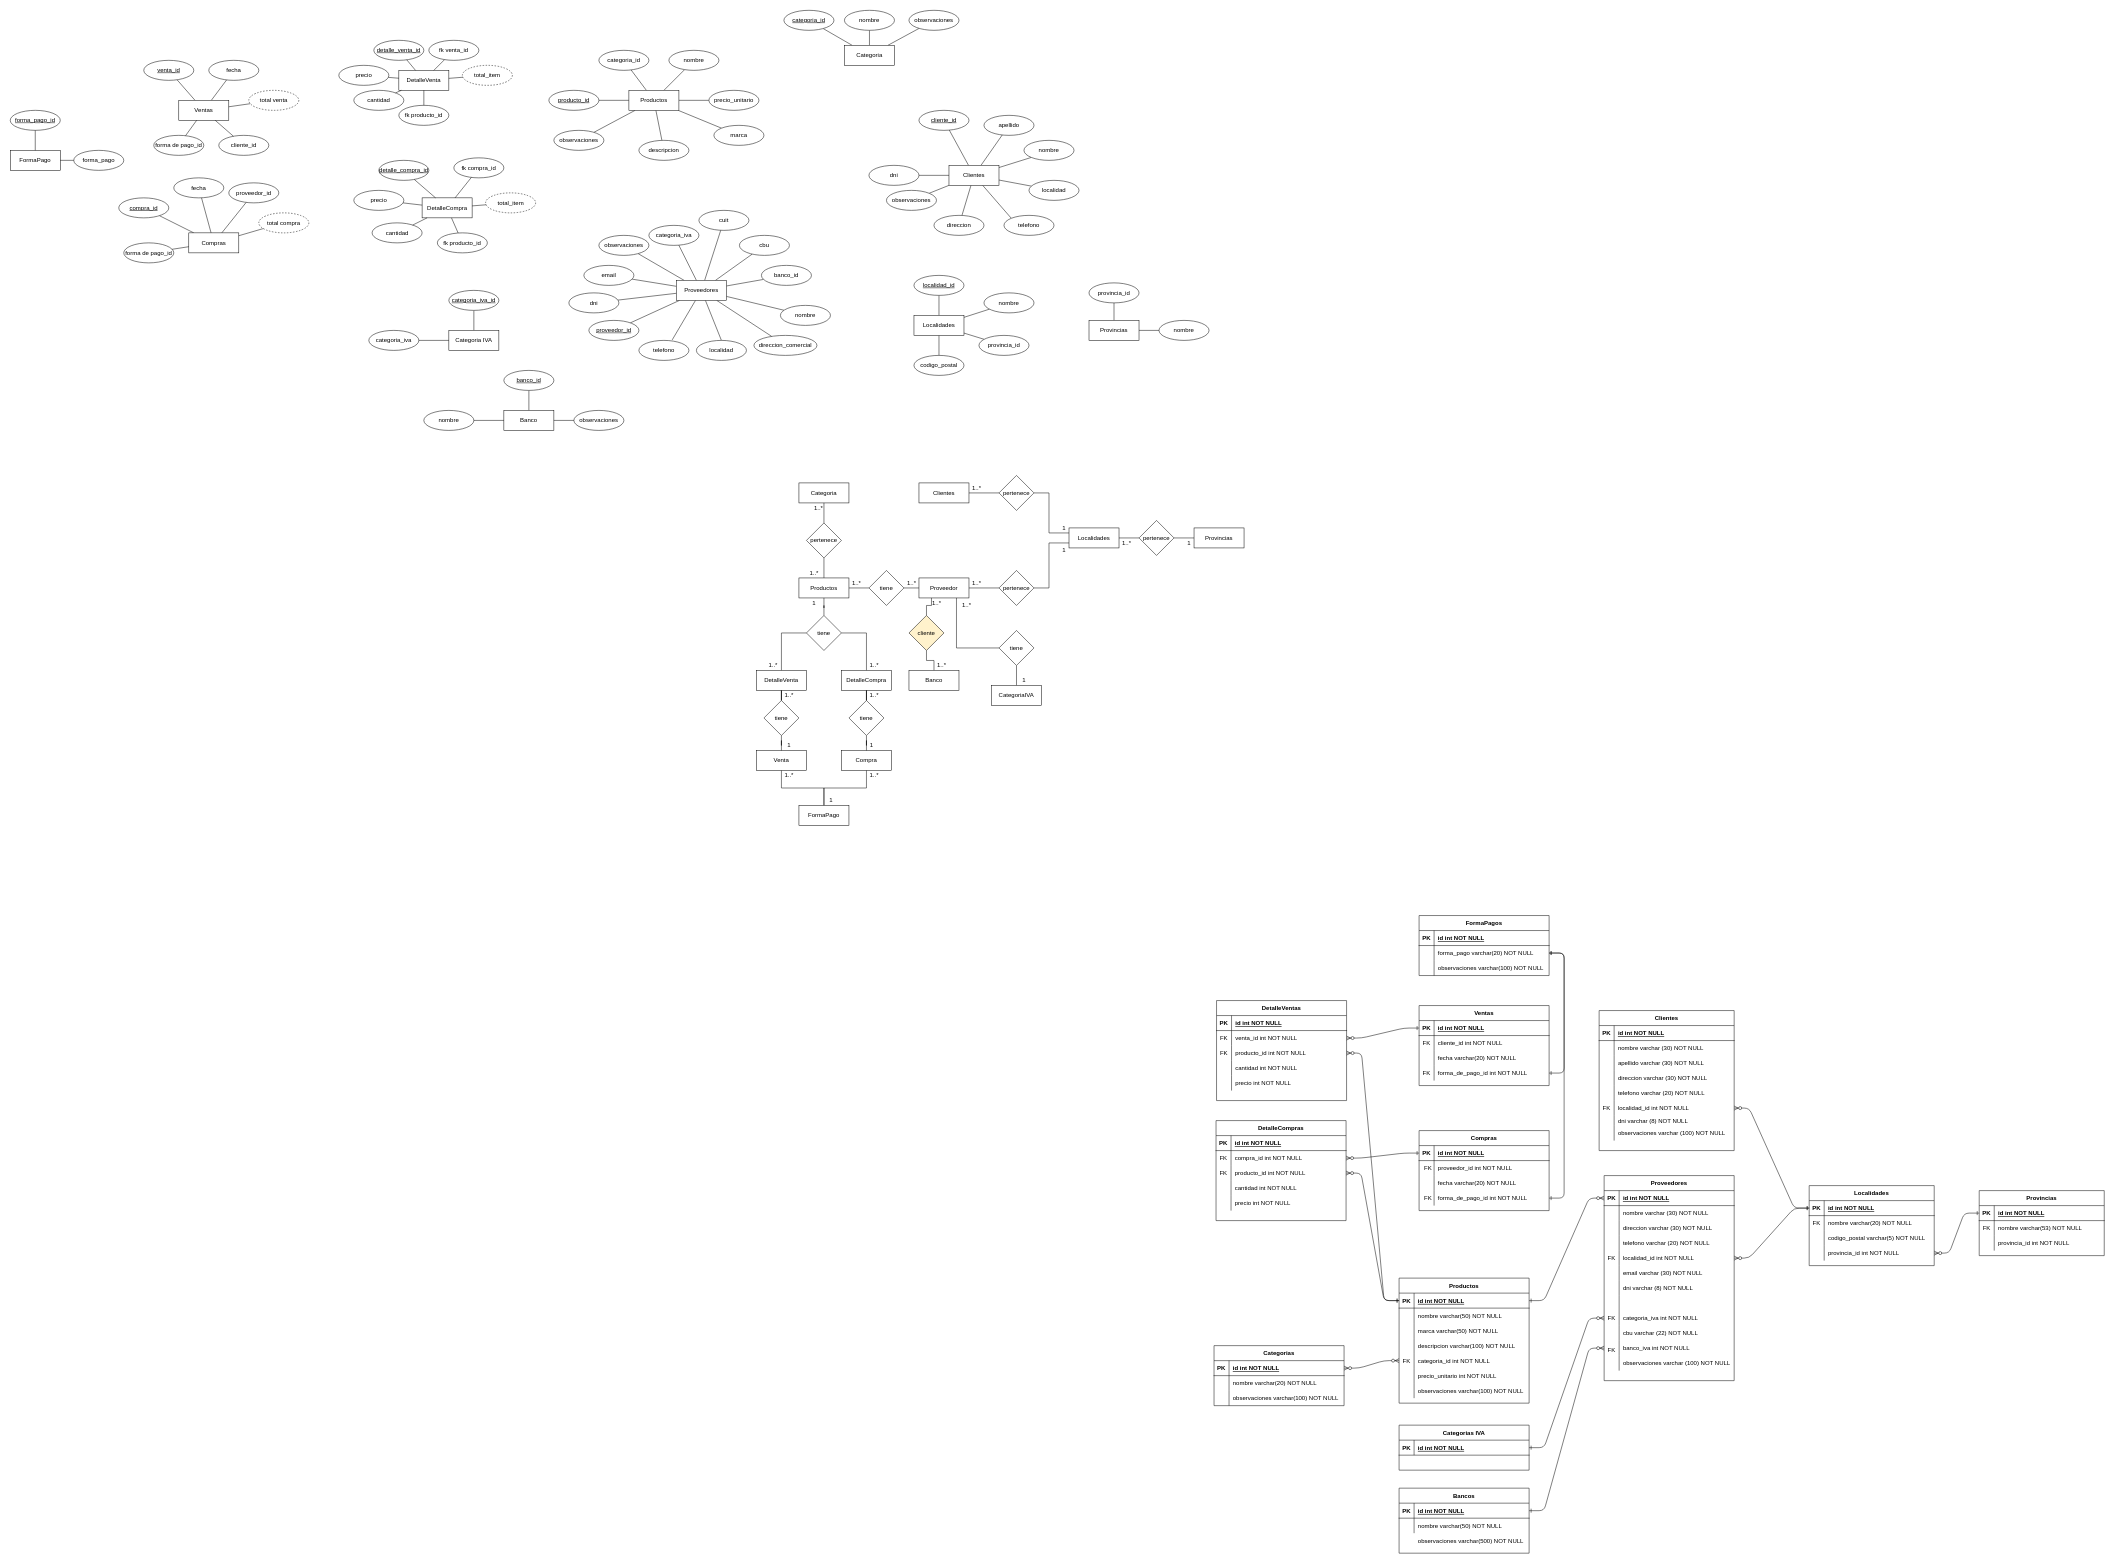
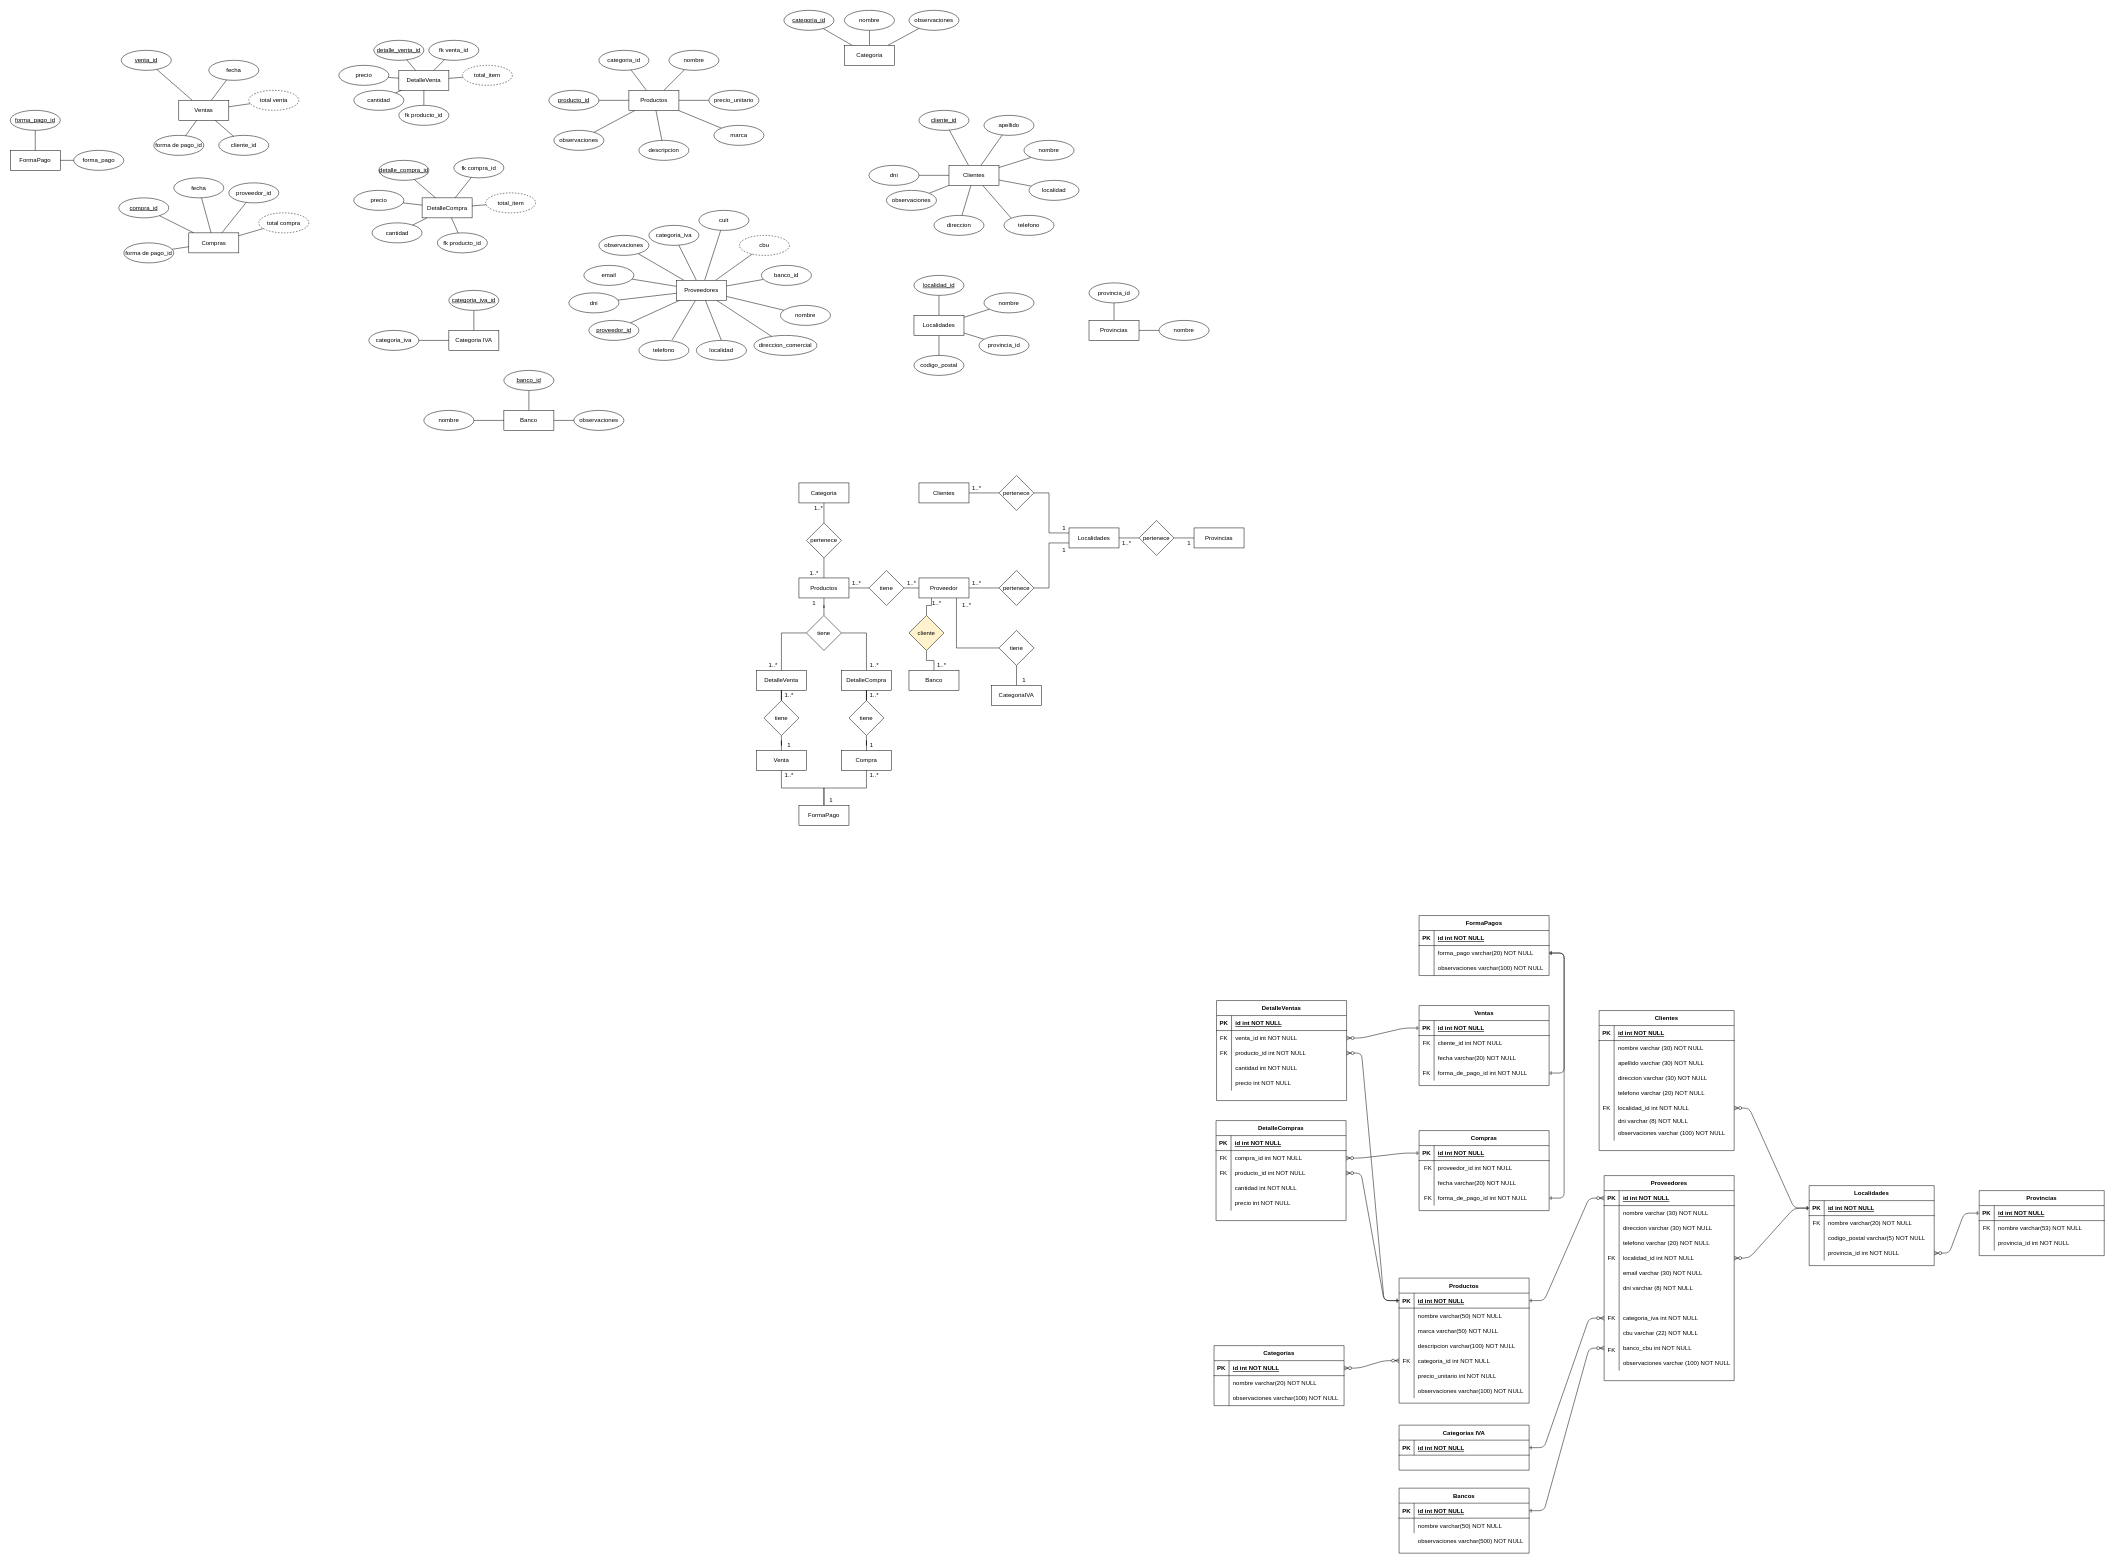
- <mxCell id="240" value="&lt;u&gt;venta_id&lt;/u&gt;" style="ellipse;whiteSpace=wrap;html=1;" parent="1" vertex="1"><mxGeometry x="287" y="120" width="100" height="40" as="geometry" /></mxCell>
+ <mxCell id="240" value="&lt;u&gt;venta_id&lt;/u&gt;" style="ellipse;whiteSpace=wrap;html=1;" parent="1" vertex="1"><mxGeometry x="242" y="100" width="100" height="40" as="geometry" /></mxCell>
- <mxCell id="77" value="cbu" style="ellipse;whiteSpace=wrap;html=1;" parent="1" vertex="1"><mxGeometry x="1478" y="470" width="100" height="40" as="geometry" /></mxCell>
+ <mxCell id="77" value="cbu" style="ellipse;whiteSpace=wrap;html=1;dashed=1;" parent="1" vertex="1"><mxGeometry x="1478" y="470" width="100" height="40" as="geometry" /></mxCell>
- <mxCell id="145" value="banco_iva int NOT NULL" style="shape=partialRectangle;overflow=hidden;connectable=0;fillColor=none;top=0;left=0;bottom=0;right=0;align=left;spacingLeft=6;" parent="143" vertex="1"><mxGeometry x="30" width="230" height="30" as="geometry" /></mxCell>
+ <mxCell id="145" value="banco_cbu int NOT NULL" style="shape=partialRectangle;overflow=hidden;connectable=0;fillColor=none;top=0;left=0;bottom=0;right=0;align=left;spacingLeft=6;" parent="143" vertex="1"><mxGeometry x="30" width="230" height="30" as="geometry" /></mxCell>
